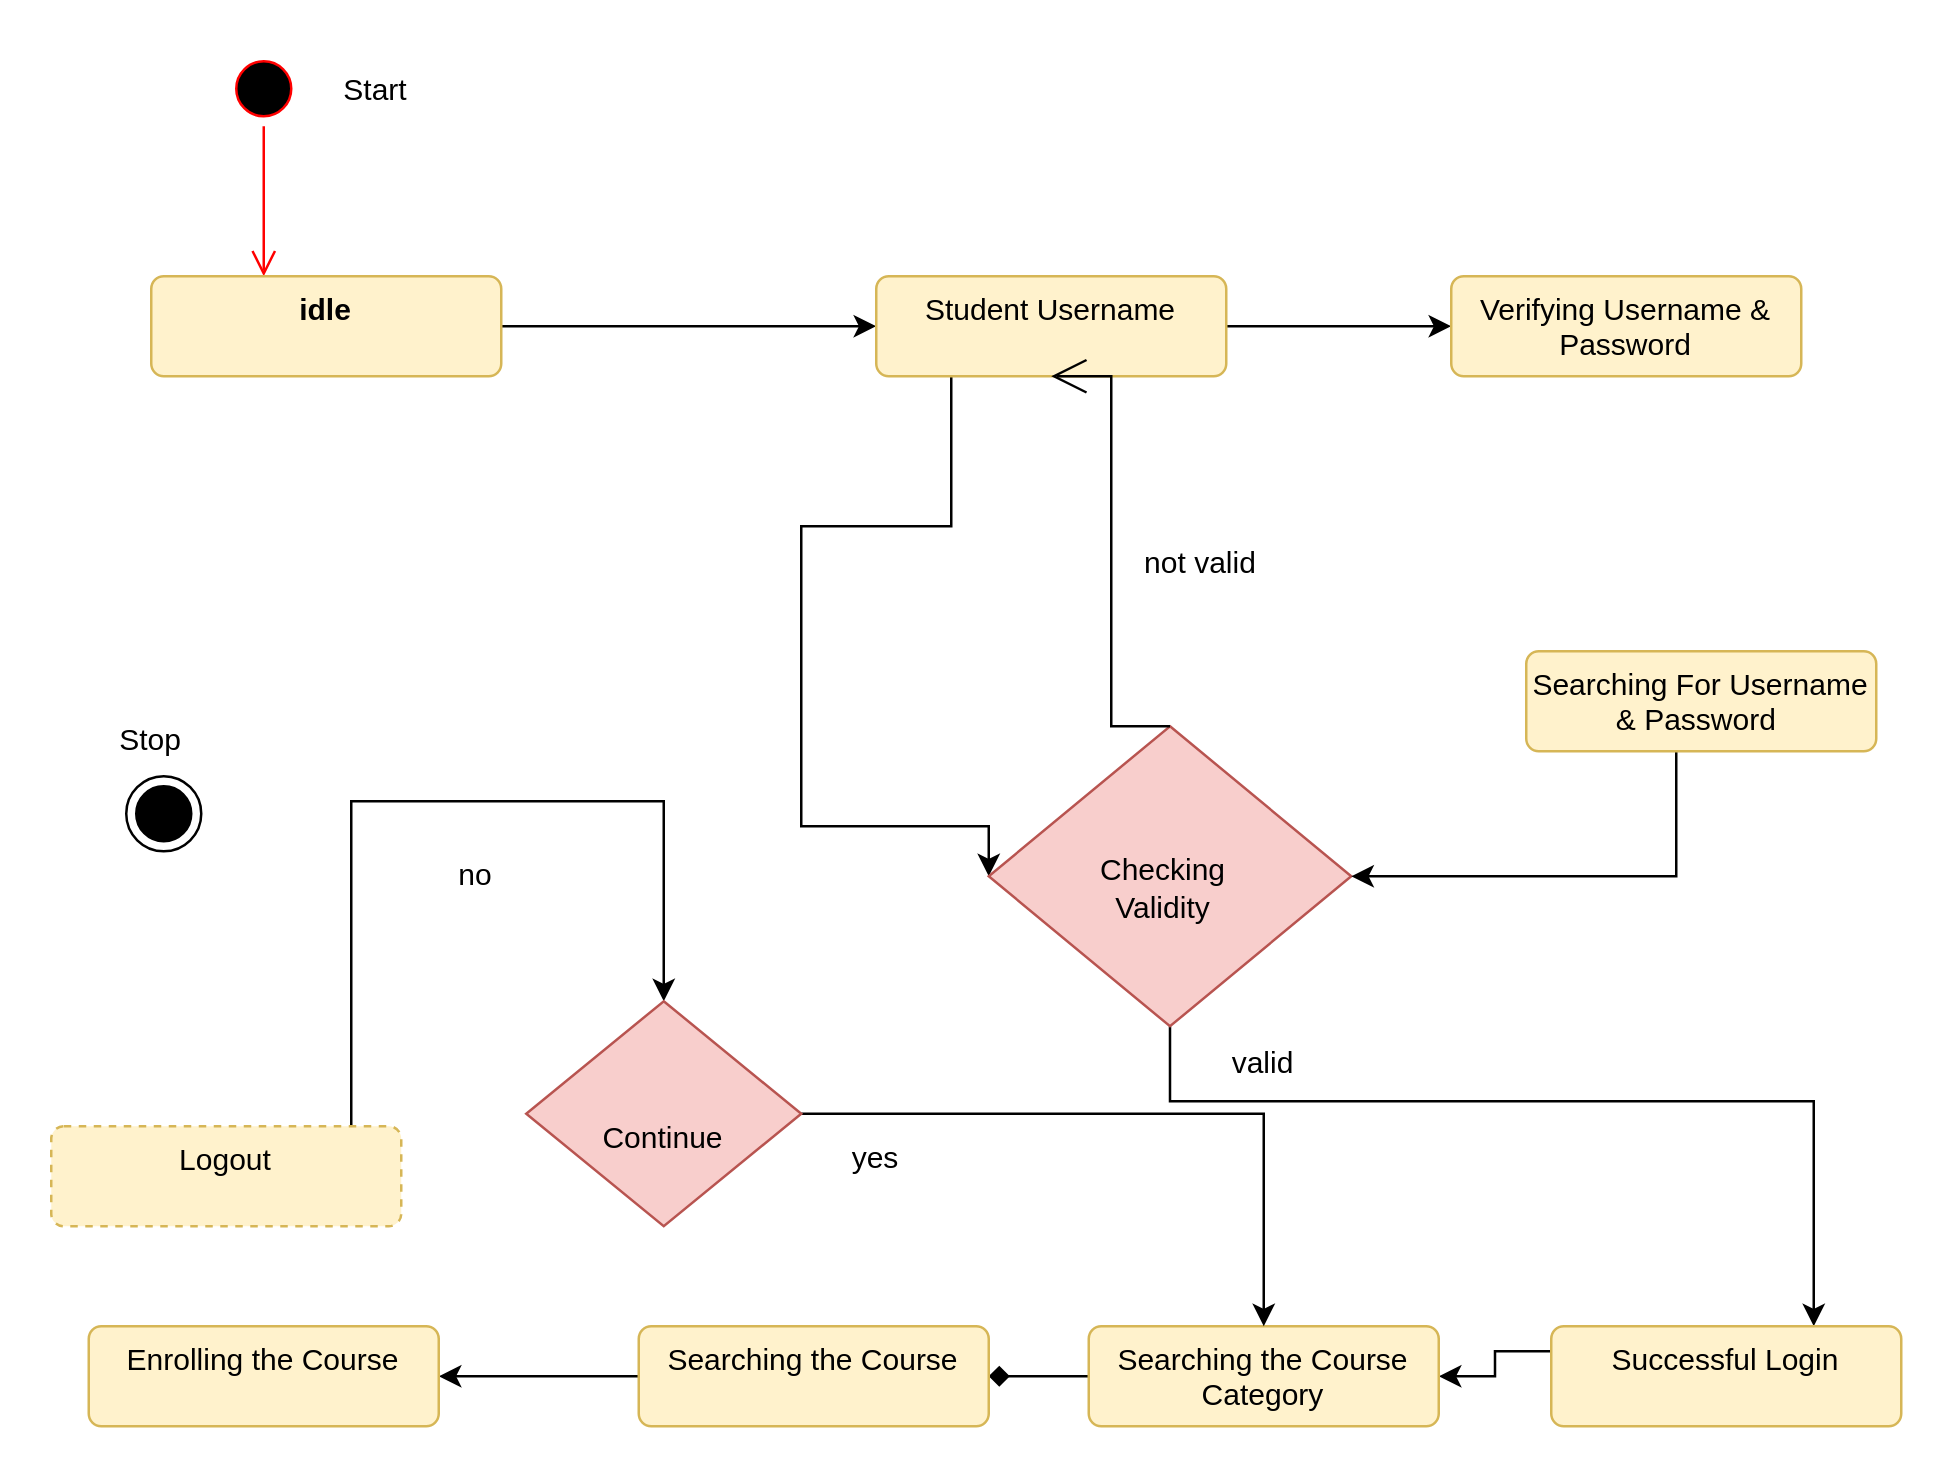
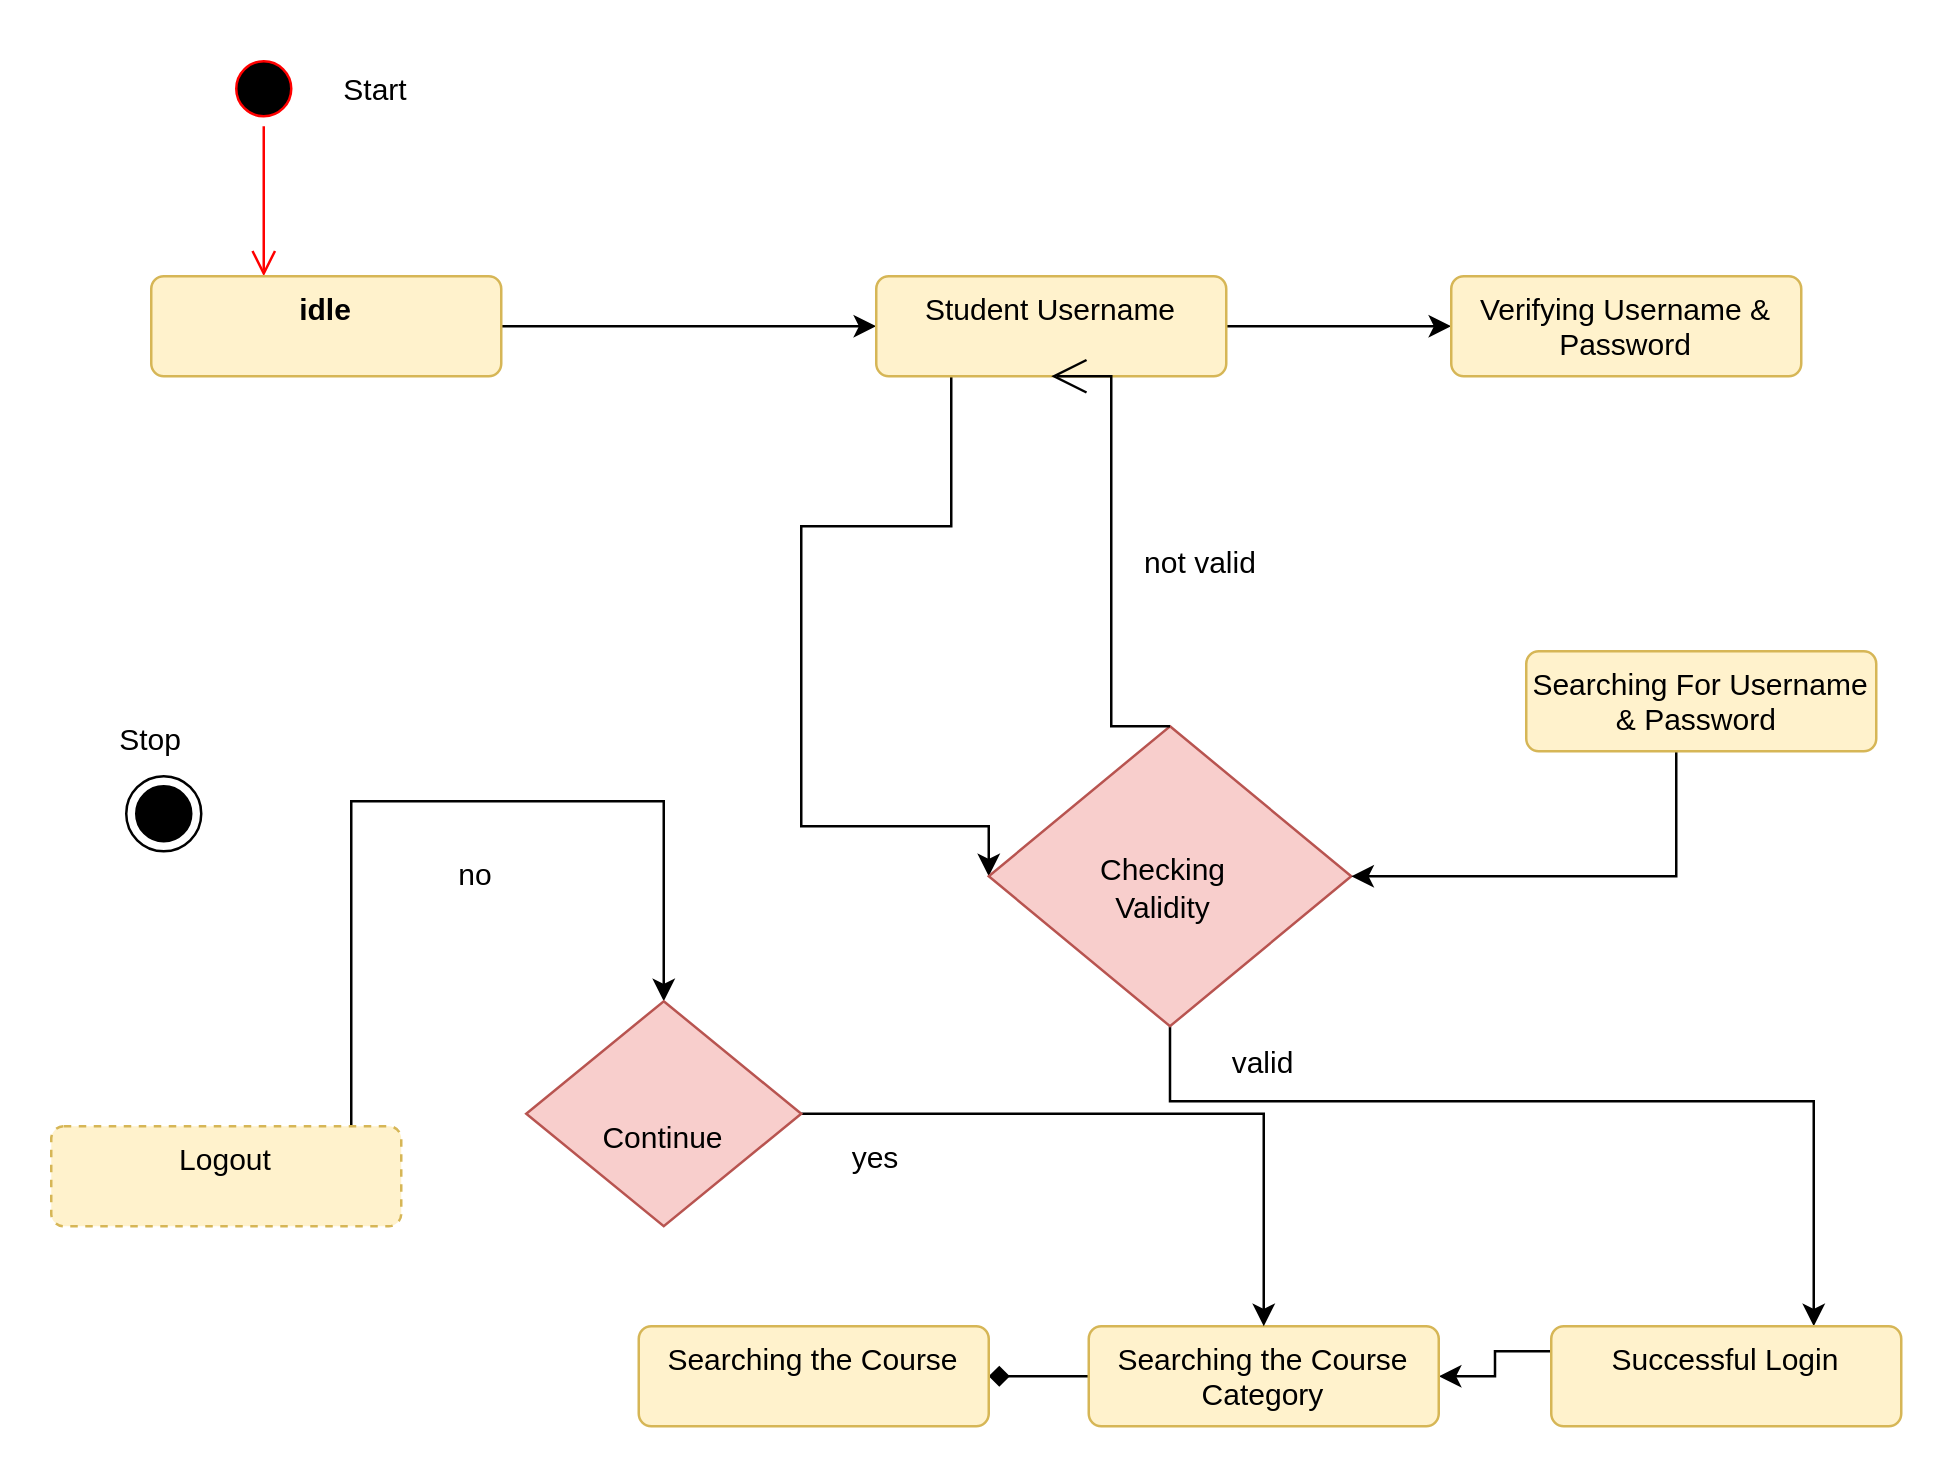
- <mxCell id="21" value="Enrolling the Course" style="html=1;align=center;verticalAlign=top;rounded=1;absoluteArcSize=1;arcSize=10;dashed=0;whiteSpace=wrap;fillColor=#fff2cc;strokeColor=#d6b656;" vertex="1" parent="1"><mxGeometry x="35" y="530" width="140" height="40" as="geometry" /></mxCell>
- <mxCell id="19" style="edgeStyle=orthogonalEdgeStyle;rounded=0;orthogonalLoop=1;jettySize=auto;html=1;entryX=1;entryY=0.5;entryDx=0;entryDy=0;" edge="1" parent="1" source="20" target="21"><mxGeometry relative="1" as="geometry" /></mxCell>
